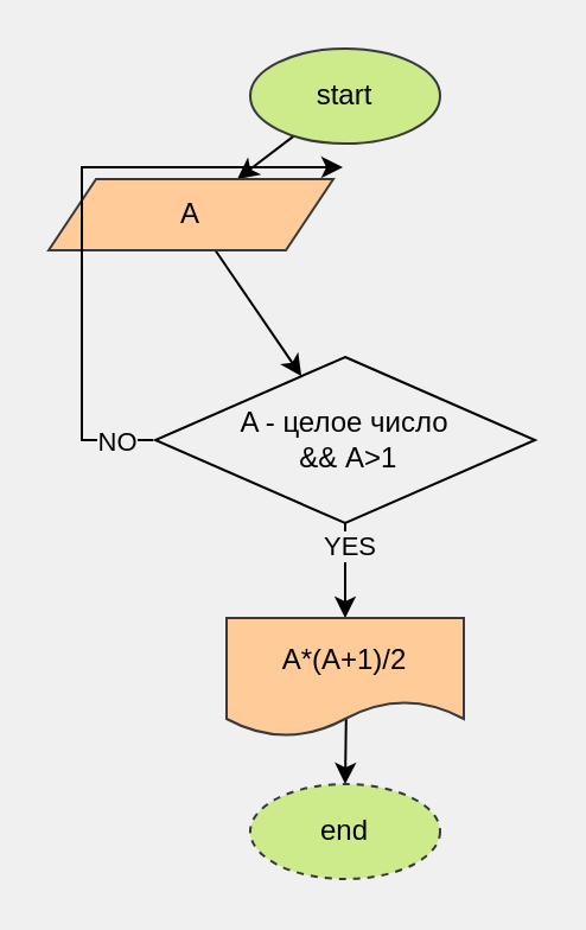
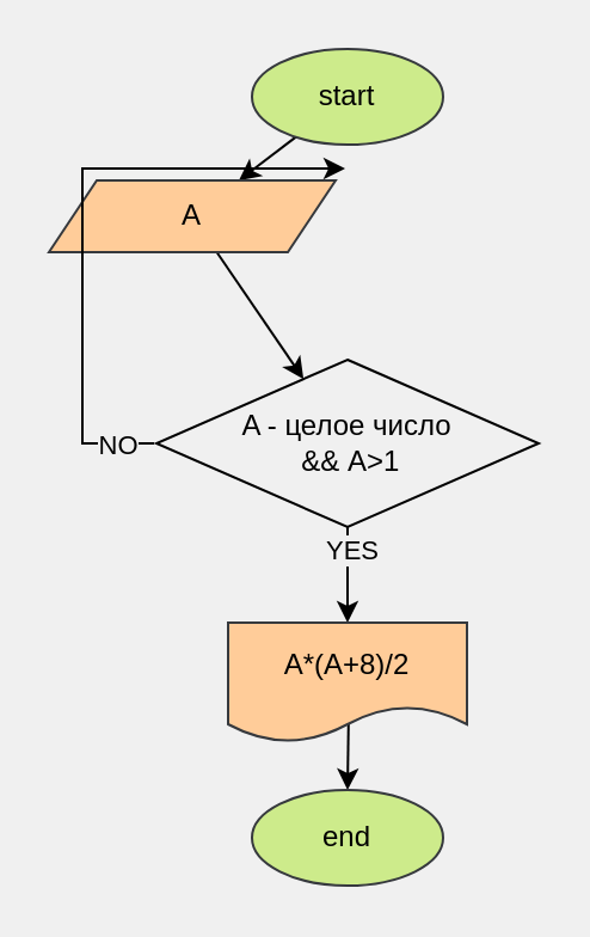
- <mxCell id="12" value="A*(A+1)/2" style="shape=document;whiteSpace=wrap;html=1;boundedLbl=1;labelBackgroundColor=none;strokeColor=#36393d;fillColor=#ffcc99;fontColor=#000000;" vertex="1" parent="1"><mxGeometry x="95" y="260" width="100" height="50" as="geometry" /></mxCell>
+ <mxCell id="12" value="A*(A+8)/2" style="shape=document;whiteSpace=wrap;html=1;boundedLbl=1;labelBackgroundColor=none;strokeColor=#36393d;fillColor=#ffcc99;fontColor=#000000;" vertex="1" parent="1"><mxGeometry x="95" y="260" width="100" height="50" as="geometry" /></mxCell>
- <mxCell id="13" value="end" style="ellipse;whiteSpace=wrap;html=1;fillColor=#cdeb8b;strokeColor=#36393d;fontColor=#000000;dashed=1;" vertex="1" parent="1"><mxGeometry x="105" y="330" width="80" height="40" as="geometry" /></mxCell>
+ <mxCell id="13" value="end" style="ellipse;whiteSpace=wrap;html=1;fillColor=#cdeb8b;strokeColor=#36393d;fontColor=#000000;" vertex="1" parent="1"><mxGeometry x="105" y="330" width="80" height="40" as="geometry" /></mxCell>
